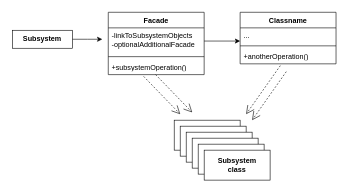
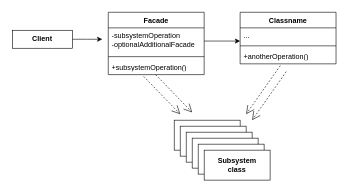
- <mxCell id="3" value="&lt;b&gt;Subsystem&lt;/b&gt;" style="html=1;whiteSpace=wrap;" vertex="1" parent="1"><mxGeometry x="20" y="50" width="100" height="30" as="geometry" /></mxCell>
+ <mxCell id="3" value="&lt;b&gt;Client&lt;/b&gt;" style="html=1;whiteSpace=wrap;" vertex="1" parent="1"><mxGeometry x="20" y="50" width="100" height="30" as="geometry" /></mxCell>
- <mxCell id="5" value="-linkToSubsystemObjects&lt;div&gt;-optionalAdditionalFacade&lt;/div&gt;" style="text;strokeColor=none;fillColor=none;align=left;verticalAlign=top;spacingLeft=4;spacingRight=4;overflow=hidden;rotatable=0;points=[[0,0.5],[1,0.5]];portConstraint=eastwest;whiteSpace=wrap;html=1;" vertex="1" parent="4"><mxGeometry y="26" width="160" height="44" as="geometry" /></mxCell>
+ <mxCell id="5" value="-subsystemOperation&lt;div&gt;-optionalAdditionalFacade&lt;/div&gt;" style="text;strokeColor=none;fillColor=none;align=left;verticalAlign=top;spacingLeft=4;spacingRight=4;overflow=hidden;rotatable=0;points=[[0,0.5],[1,0.5]];portConstraint=eastwest;whiteSpace=wrap;html=1;" vertex="1" parent="4"><mxGeometry y="26" width="160" height="44" as="geometry" /></mxCell>
